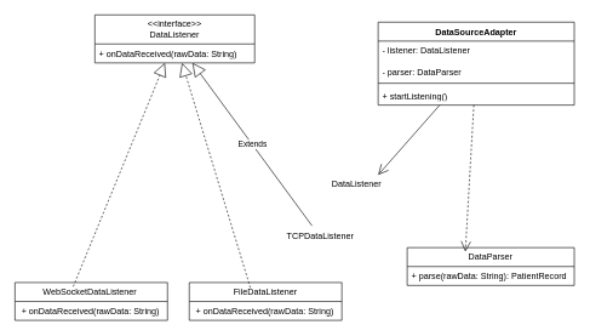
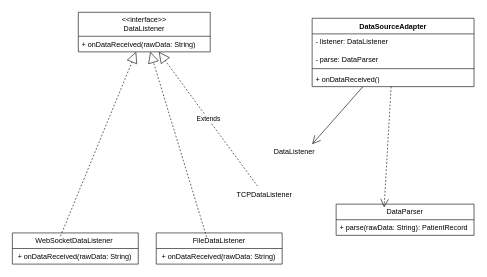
- <mxCell id="7" value="&lt;div&gt;- listener: DataListener&lt;/div&gt;&lt;div&gt;&lt;br&gt;&lt;/div&gt;&lt;div&gt;- parser: DataParser&lt;/div&gt;" style="text;strokeColor=none;fillColor=none;align=left;verticalAlign=top;spacingLeft=4;spacingRight=4;overflow=hidden;rotatable=0;points=[[0,0.5],[1,0.5]];portConstraint=eastwest;whiteSpace=wrap;html=1;" vertex="1" parent="6"><mxGeometry y="26" width="270" height="54" as="geometry" /></mxCell>
+ <mxCell id="7" value="&lt;div&gt;- listener: DataListener&lt;/div&gt;&lt;div&gt;&lt;br&gt;&lt;/div&gt;&lt;div&gt;- parse: DataParser&lt;/div&gt;" style="text;strokeColor=none;fillColor=none;align=left;verticalAlign=top;spacingLeft=4;spacingRight=4;overflow=hidden;rotatable=0;points=[[0,0.5],[1,0.5]];portConstraint=eastwest;whiteSpace=wrap;html=1;" vertex="1" parent="6"><mxGeometry y="26" width="270" height="54" as="geometry" /></mxCell>
- <mxCell id="9" value="+ startListening()" style="text;strokeColor=none;fillColor=none;align=left;verticalAlign=top;spacingLeft=4;spacingRight=4;overflow=hidden;rotatable=0;points=[[0,0.5],[1,0.5]];portConstraint=eastwest;whiteSpace=wrap;html=1;" vertex="1" parent="6"><mxGeometry y="88" width="270" height="26" as="geometry" /></mxCell>
+ <mxCell id="9" value="+ onDataReceived()" style="text;strokeColor=none;fillColor=none;align=left;verticalAlign=top;spacingLeft=4;spacingRight=4;overflow=hidden;rotatable=0;points=[[0,0.5],[1,0.5]];portConstraint=eastwest;whiteSpace=wrap;html=1;" vertex="1" parent="6"><mxGeometry y="88" width="270" height="26" as="geometry" /></mxCell>
- <mxCell id="15" value="Extends" style="endArrow=block;endSize=16;endFill=0;html=1;rounded=0;" edge="1" parent="1" source="17" target="2"><mxGeometry width="160" relative="1" as="geometry"><mxPoint x="440" y="310" as="sourcePoint" /><mxPoint x="470" y="250" as="targetPoint" /></mxGeometry></mxCell>
+ <mxCell id="15" value="Extends" style="endArrow=block;endSize=16;endFill=0;html=1;rounded=0;dashed=1;" edge="1" parent="1" source="17" target="2"><mxGeometry width="160" relative="1" as="geometry"><mxPoint x="440" y="310" as="sourcePoint" /><mxPoint x="470" y="250" as="targetPoint" /></mxGeometry></mxCell>
